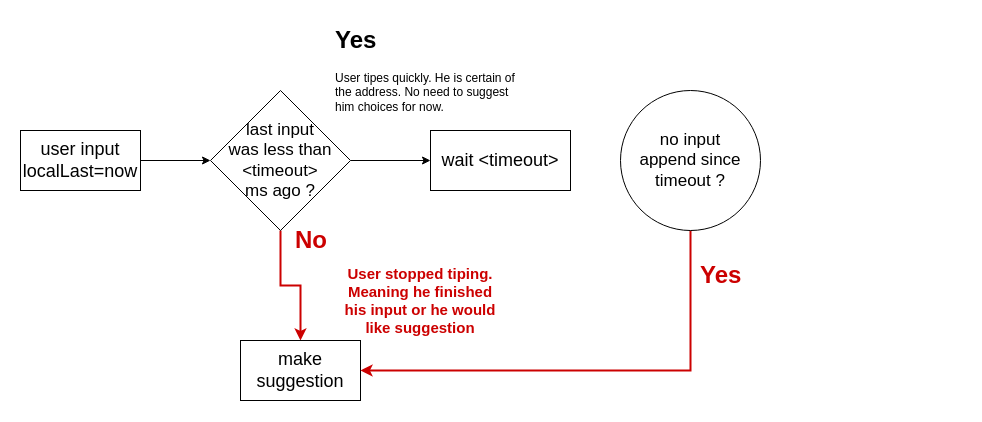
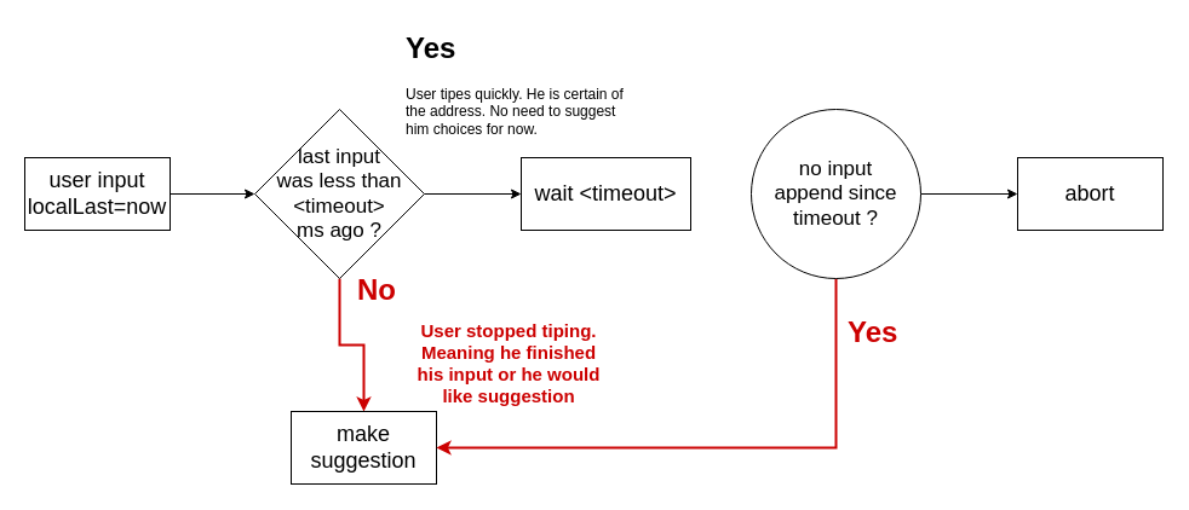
+ <mxCell id="13" style="edgeStyle=orthogonalEdgeStyle;rounded=0;orthogonalLoop=1;jettySize=auto;html=1;exitX=1;exitY=0.5;exitDx=0;exitDy=0;" edge="1" parent="1" source="14" target="12"><mxGeometry relative="1" as="geometry" /></mxCell>
+ <mxCell id="12" value="&lt;span style=&quot;font-size: 18px&quot;&gt;abort&lt;/span&gt;" style="rounded=0;whiteSpace=wrap;html=1;" vertex="1" parent="1"><mxGeometry x="840" y="130" width="120" height="60" as="geometry" /></mxCell>
